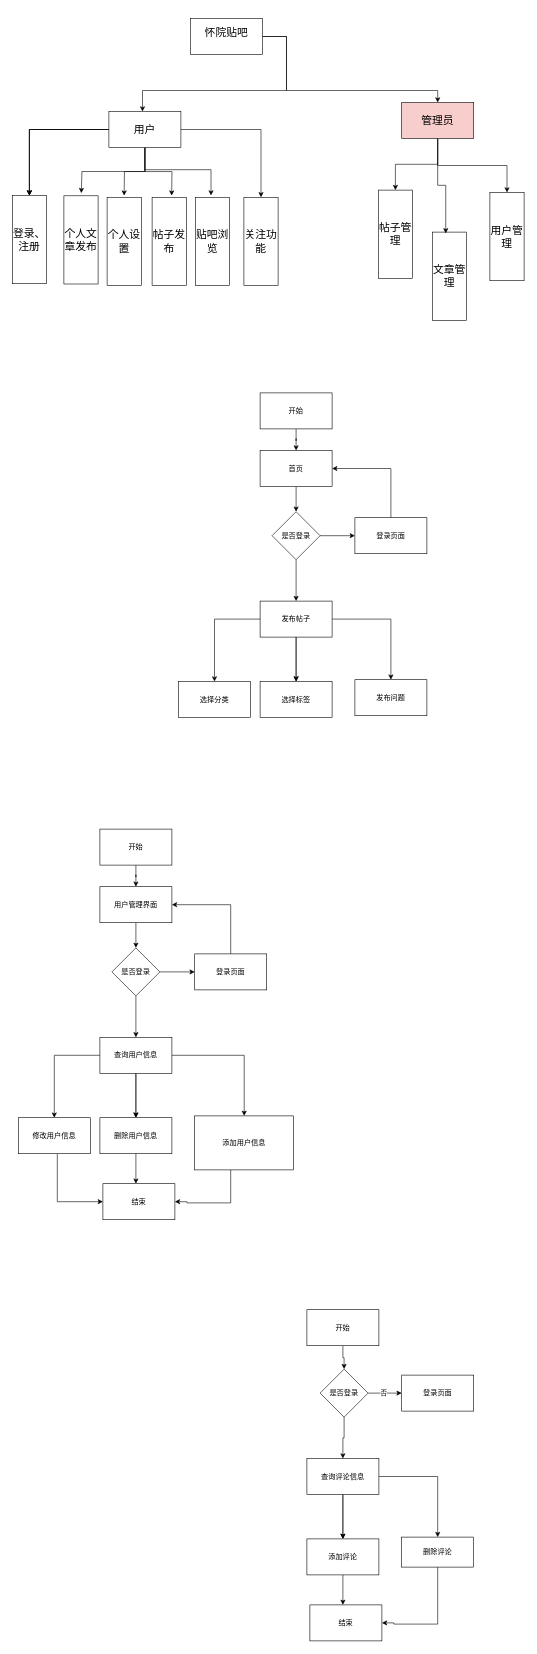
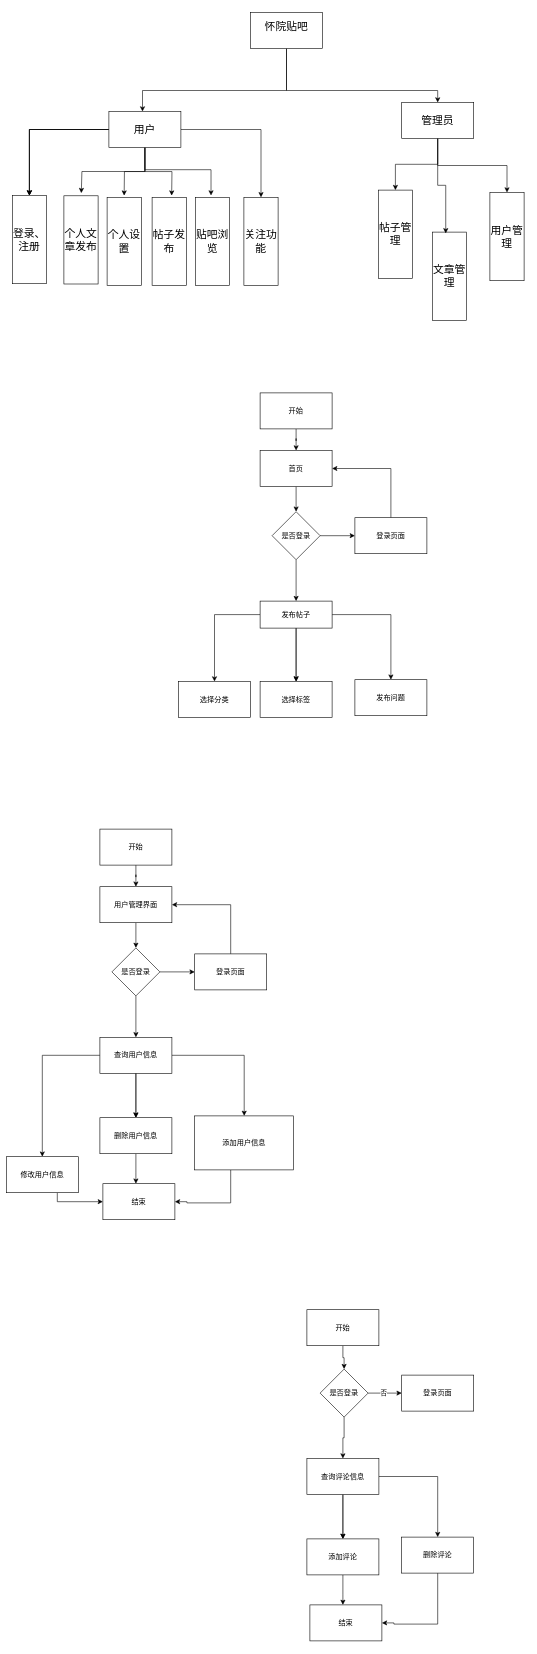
- <mxCell id="4" value="&lt;font style=&quot;font-size: 18px;&quot;&gt;怀院贴吧&lt;/font&gt;&lt;div&gt;&lt;br&gt;&lt;/div&gt;" style="rounded=0;whiteSpace=wrap;html=1;" parent="1" vertex="1"><mxGeometry x="317" y="30" width="120" height="60" as="geometry" /></mxCell>
+ <mxCell id="4" value="&lt;font style=&quot;font-size: 18px;&quot;&gt;怀院贴吧&lt;/font&gt;&lt;div&gt;&lt;br&gt;&lt;/div&gt;" style="rounded=0;whiteSpace=wrap;html=1;" parent="1" vertex="1"><mxGeometry x="417" y="20" width="120" height="60" as="geometry" /></mxCell>
- <mxCell id="16" value="&lt;div&gt;&lt;span style=&quot;font-size: 18px;&quot;&gt;管理员&lt;/span&gt;&lt;/div&gt;" style="rounded=0;whiteSpace=wrap;html=1;fillColor=#f8cecc;" parent="1" vertex="1"><mxGeometry x="669" y="170" width="120" height="60" as="geometry" /></mxCell>
+ <mxCell id="16" value="&lt;div&gt;&lt;span style=&quot;font-size: 18px;&quot;&gt;管理员&lt;/span&gt;&lt;/div&gt;" style="rounded=0;whiteSpace=wrap;html=1;" parent="1" vertex="1"><mxGeometry x="669" y="170" width="120" height="60" as="geometry" /></mxCell>
- <mxCell id="38" value="发布帖子" style="whiteSpace=wrap;html=1;rounded=0;flipH=0;flipV=0;direction=east;" parent="1" vertex="1"><mxGeometry x="433" y="1001" width="120" height="60" as="geometry" /></mxCell>
+ <mxCell id="38" value="发布帖子" style="whiteSpace=wrap;html=1;rounded=0;flipH=0;flipV=0;direction=east;" parent="1" vertex="1"><mxGeometry x="433" y="1001" width="120" height="45" as="geometry" /></mxCell>
- <mxCell id="57" value="修改用户信息" style="whiteSpace=wrap;html=1;rounded=0;flipH=1;flipV=0;" vertex="1" parent="1"><mxGeometry x="30" y="1862" width="120" height="60" as="geometry" /></mxCell>
+ <mxCell id="57" value="修改用户信息" style="whiteSpace=wrap;html=1;rounded=0;flipH=1;flipV=0;" vertex="1" parent="1"><mxGeometry x="10" y="1927" width="120" height="60" as="geometry" /></mxCell>
- <mxCell id="78" value="删除评论" style="rounded=0;whiteSpace=wrap;html=1;flipH=1;flipV=0;" vertex="1" parent="1"><mxGeometry x="669" y="2561" width="120" height="50" as="geometry" /></mxCell>
+ <mxCell id="78" value="删除评论" style="rounded=0;whiteSpace=wrap;html=1;flipH=1;flipV=0;" vertex="1" parent="1"><mxGeometry x="669" y="2561" width="120" height="60" as="geometry" /></mxCell>
